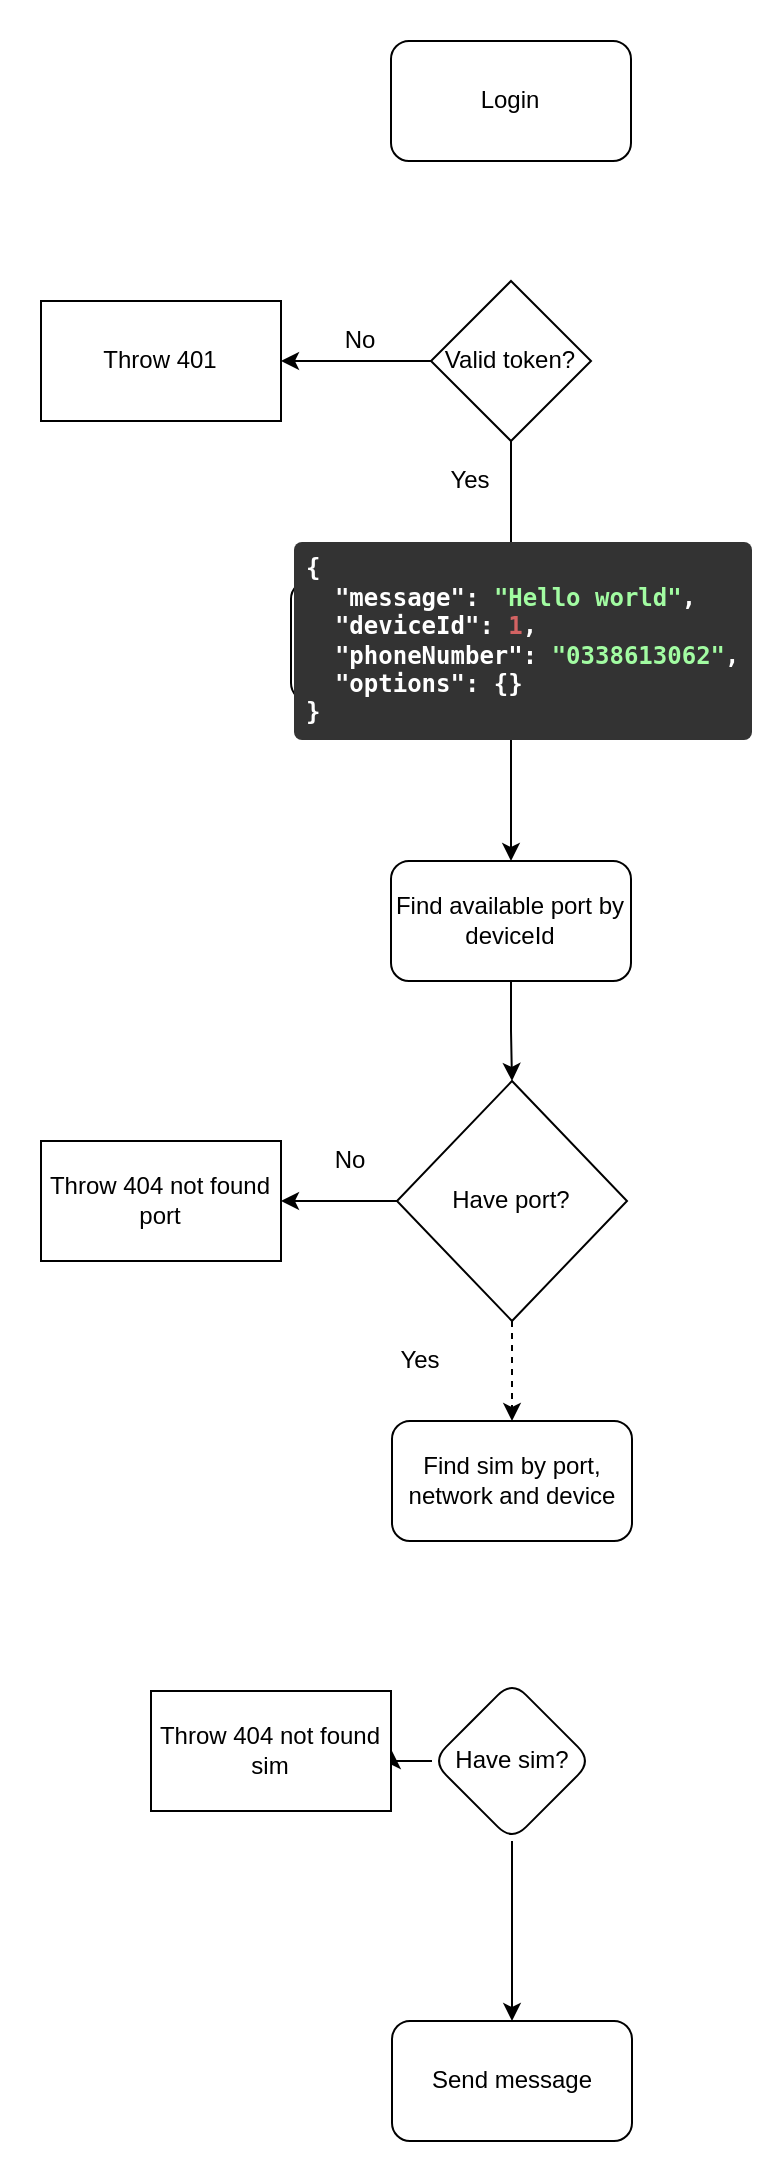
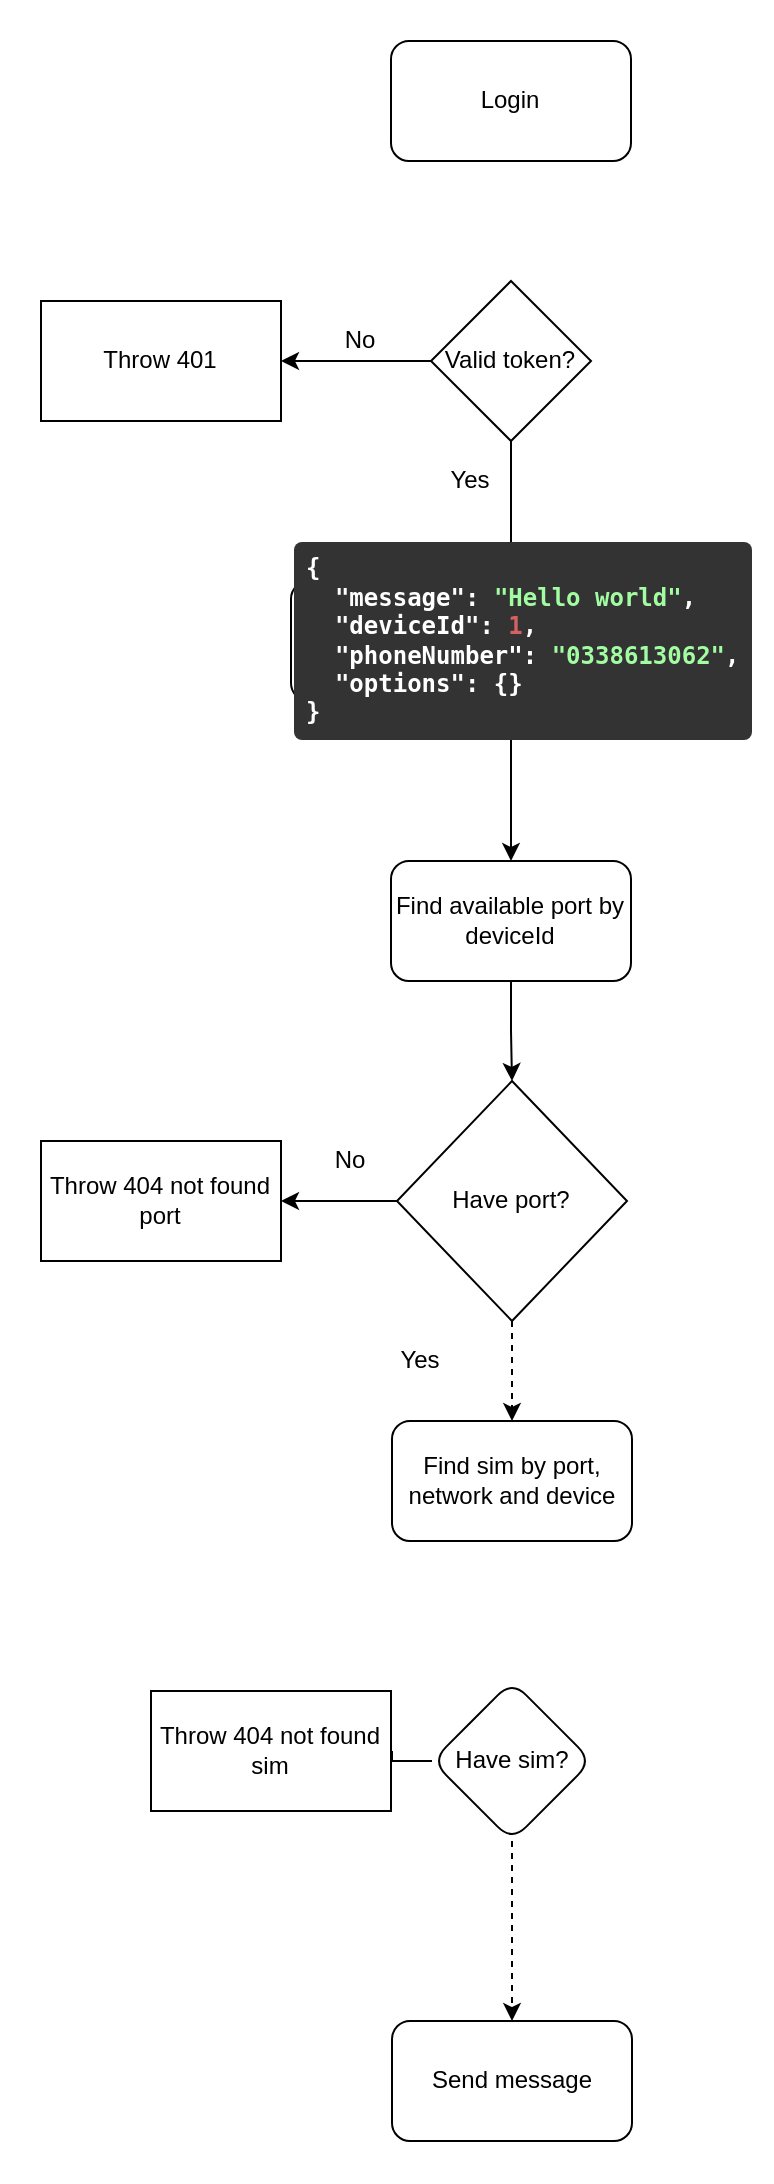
- <mxCell id="20" style="edgeStyle=orthogonalEdgeStyle;rounded=0;orthogonalLoop=1;jettySize=auto;html=1;entryX=1;entryY=0.5;entryDx=0;entryDy=0;" edge="1" parent="1" source="22" target="23"><mxGeometry relative="1" as="geometry" /></mxCell>
+ <mxCell id="20" style="edgeStyle=orthogonalEdgeStyle;rounded=0;orthogonalLoop=1;jettySize=auto;html=1;entryX=1;entryY=0.5;entryDx=0;entryDy=0;endArrow=none;" edge="1" parent="1" source="22" target="23"><mxGeometry relative="1" as="geometry" /></mxCell>
- <mxCell id="21" value="" style="edgeStyle=orthogonalEdgeStyle;rounded=0;orthogonalLoop=1;jettySize=auto;html=1;" edge="1" parent="1" source="22" target="24"><mxGeometry relative="1" as="geometry" /></mxCell>
+ <mxCell id="21" value="" style="edgeStyle=orthogonalEdgeStyle;rounded=0;orthogonalLoop=1;jettySize=auto;html=1;dashed=1;" edge="1" parent="1" source="22" target="24"><mxGeometry relative="1" as="geometry" /></mxCell>
